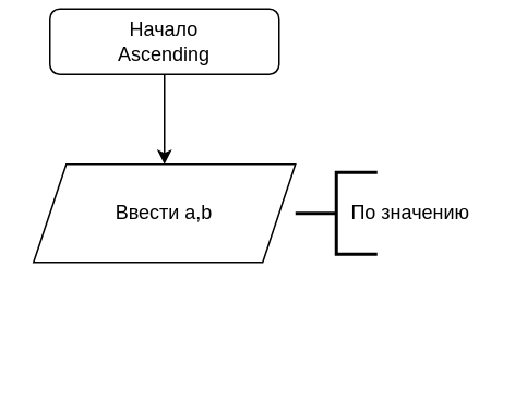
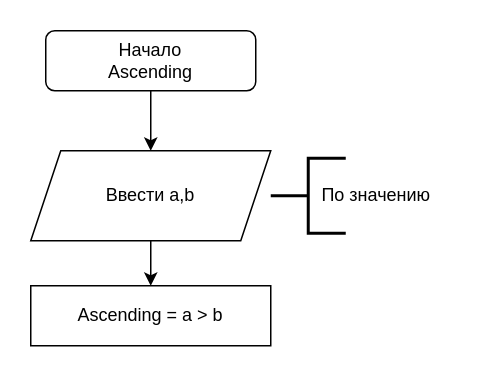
- <mxCell id="3" value="Начало&lt;div&gt;Ascending&lt;/div&gt;" style="rounded=1;whiteSpace=wrap;html=1;" parent="1" vertex="1"><mxGeometry x="30" y="5" width="140" height="40" as="geometry" /></mxCell>
+ <mxCell id="3" value="Начало&lt;div&gt;Ascending&lt;/div&gt;" style="rounded=1;whiteSpace=wrap;html=1;" parent="1" vertex="1"><mxGeometry x="30" y="20" width="140" height="40" as="geometry" /></mxCell>
+ <mxCell id="4" style="edgeStyle=orthogonalEdgeStyle;rounded=0;orthogonalLoop=1;jettySize=auto;html=1;" parent="1" source="5" target="6" edge="1"><mxGeometry relative="1" as="geometry"><mxPoint x="100" y="220" as="targetPoint" /></mxGeometry></mxCell>
+ <mxCell id="6" value="Ascending = a &amp;gt; b" style="rounded=0;whiteSpace=wrap;html=1;" parent="1" vertex="1"><mxGeometry x="20" y="190" width="160" height="40" as="geometry" /></mxCell>
